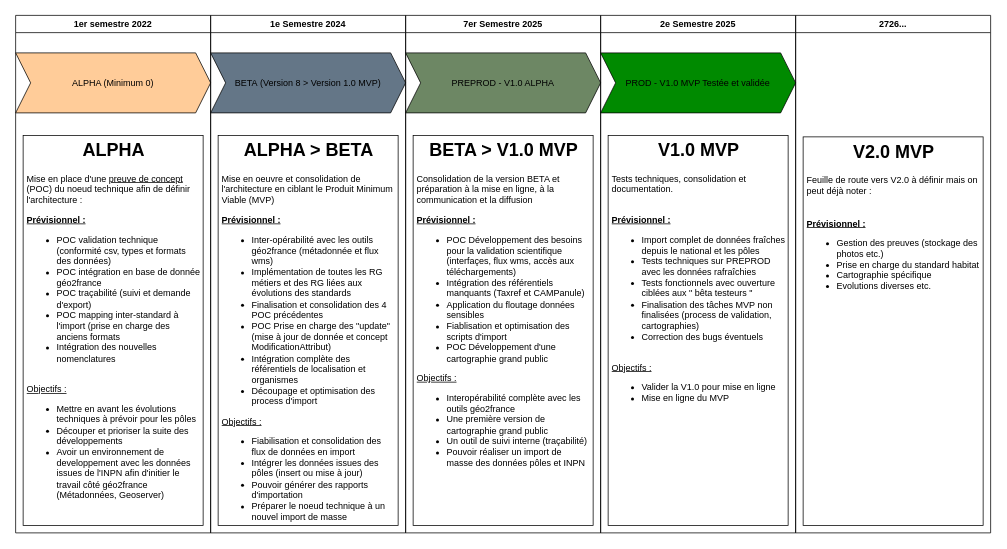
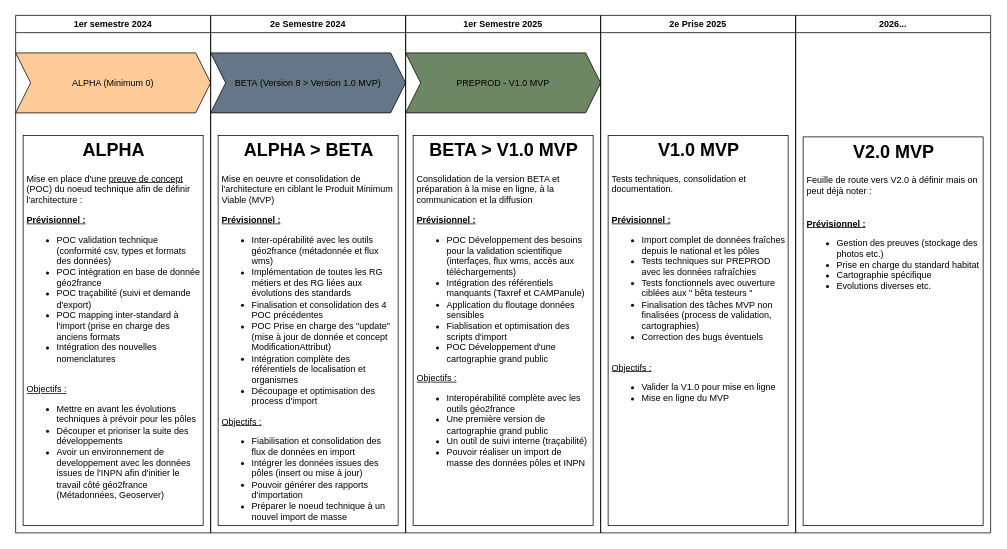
- <mxCell id="2" value="&lt;span style=&quot;background-color: rgb(255, 255, 255);&quot;&gt;1er semestre 2022&lt;/span&gt;" style="swimlane;whiteSpace=wrap;html=1;strokeColor=#000000;fontColor=#000000;fillColor=none;" vertex="1" parent="1"><mxGeometry x="20" y="20" width="260" height="690" as="geometry"><mxRectangle x="200" y="70" width="140" height="30" as="alternateBounds" /></mxGeometry></mxCell>
+ <mxCell id="2" value="&lt;span style=&quot;background-color: rgb(255, 255, 255);&quot;&gt;1er semestre 2024&lt;/span&gt;" style="swimlane;whiteSpace=wrap;html=1;strokeColor=#000000;fontColor=#000000;fillColor=none;" vertex="1" parent="1"><mxGeometry x="20" y="20" width="260" height="690" as="geometry"><mxRectangle x="200" y="70" width="140" height="30" as="alternateBounds" /></mxGeometry></mxCell>
- <mxCell id="5" value="1e Semestre 2024" style="swimlane;whiteSpace=wrap;html=1;strokeColor=#000000;fontColor=#000000;fillColor=none;" vertex="1" parent="1"><mxGeometry x="280" y="20" width="260" height="690" as="geometry" /></mxCell>
+ <mxCell id="5" value="2e Semestre 2024" style="swimlane;whiteSpace=wrap;html=1;strokeColor=#000000;fontColor=#000000;fillColor=none;" vertex="1" parent="1"><mxGeometry x="280" y="20" width="260" height="690" as="geometry" /></mxCell>
- <mxCell id="8" value="7er Semestre 2025" style="swimlane;whiteSpace=wrap;html=1;strokeColor=#000000;fontColor=#000000;fillColor=none;" vertex="1" parent="1"><mxGeometry x="540" y="20" width="260" height="690" as="geometry" /></mxCell>
+ <mxCell id="8" value="1er Semestre 2025" style="swimlane;whiteSpace=wrap;html=1;strokeColor=#000000;fontColor=#000000;fillColor=none;" vertex="1" parent="1"><mxGeometry x="540" y="20" width="260" height="690" as="geometry" /></mxCell>
- <mxCell id="11" value="2e Semestre 2025" style="swimlane;whiteSpace=wrap;html=1;strokeColor=#000000;fontColor=#000000;fillColor=none;" vertex="1" parent="1"><mxGeometry x="800" y="20" width="260" height="690" as="geometry" /></mxCell>
+ <mxCell id="11" value="2e Prise 2025" style="swimlane;whiteSpace=wrap;html=1;strokeColor=#000000;fontColor=#000000;fillColor=none;" vertex="1" parent="1"><mxGeometry x="800" y="20" width="260" height="690" as="geometry" /></mxCell>
- <mxCell id="14" value="2726..." style="swimlane;whiteSpace=wrap;html=1;strokeColor=#000000;fontColor=#000000;fillColor=none;" vertex="1" parent="1"><mxGeometry x="1060" y="20" width="260" height="690" as="geometry" /></mxCell>
+ <mxCell id="14" value="2026..." style="swimlane;whiteSpace=wrap;html=1;strokeColor=#000000;fontColor=#000000;fillColor=none;" vertex="1" parent="1"><mxGeometry x="1060" y="20" width="260" height="690" as="geometry" /></mxCell>
- <mxCell id="9" value="PREPROD - V1.0 ALPHA" style="shape=step;perimeter=stepPerimeter;whiteSpace=wrap;html=1;fixedSize=1;fillColor=#6d8764;fontColor=#000000;strokeColor=#000000;" vertex="1" parent="8"><mxGeometry y="50" width="260" height="80" as="geometry" /></mxCell>
+ <mxCell id="9" value="PREPROD - V1.0 MVP" style="shape=step;perimeter=stepPerimeter;whiteSpace=wrap;html=1;fixedSize=1;fillColor=#6d8764;fontColor=#000000;strokeColor=#000000;" vertex="1" parent="8"><mxGeometry y="50" width="260" height="80" as="geometry" /></mxCell>
- <mxCell id="12" value="PROD - V1.0 MVP Testée et validée" style="shape=step;perimeter=stepPerimeter;whiteSpace=wrap;html=1;fixedSize=1;fillColor=#008a00;strokeColor=#000000;fontColor=#000000;" vertex="1" parent="11"><mxGeometry y="50" width="260" height="80" as="geometry" /></mxCell>
